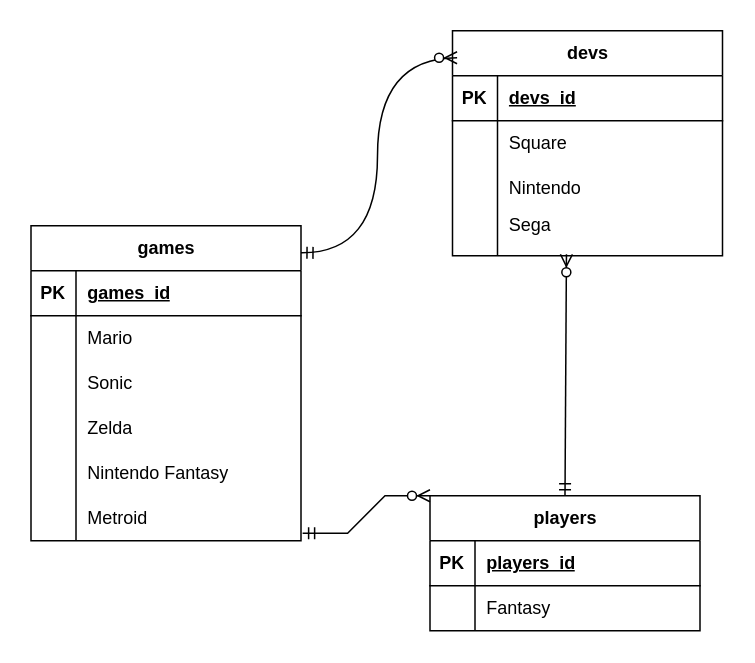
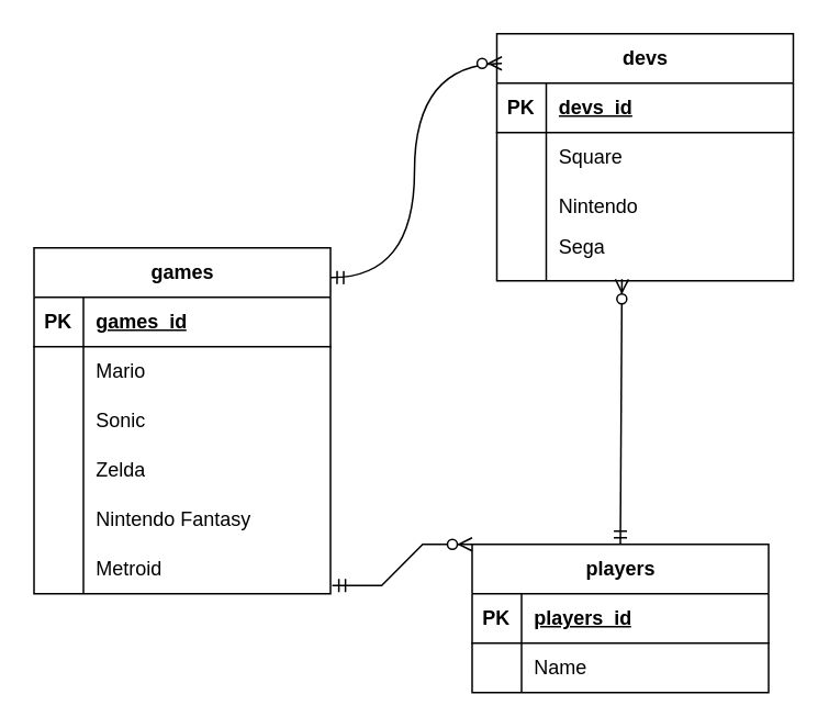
- <mxCell id="40" value="Fantasy" style="shape=partialRectangle;connectable=0;fillColor=none;top=0;left=0;bottom=0;right=0;align=left;spacingLeft=6;overflow=hidden;whiteSpace=wrap;html=1;" parent="38" vertex="1"><mxGeometry x="30" width="150" height="30" as="geometry"><mxRectangle width="150" height="30" as="alternateBounds" /></mxGeometry></mxCell>
+ <mxCell id="40" value="Name" style="shape=partialRectangle;connectable=0;fillColor=none;top=0;left=0;bottom=0;right=0;align=left;spacingLeft=6;overflow=hidden;whiteSpace=wrap;html=1;" parent="38" vertex="1"><mxGeometry x="30" width="150" height="30" as="geometry"><mxRectangle width="150" height="30" as="alternateBounds" /></mxGeometry></mxCell>
